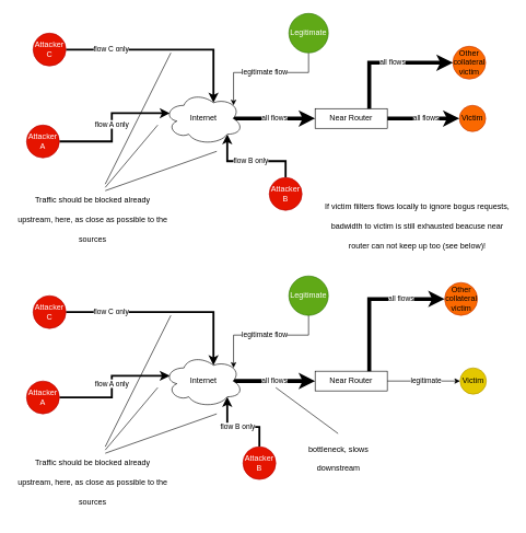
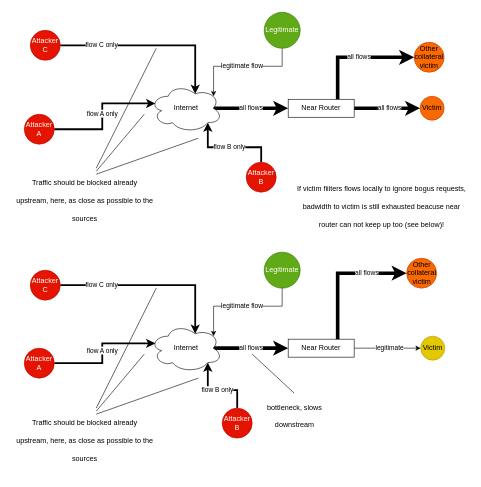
- <mxCell id="30" value="&lt;h1 style=&quot;text-align: center&quot;&gt;&lt;span style=&quot;font-size: 12px ; font-weight: 400&quot;&gt;bottleneck, slows downstream&lt;/span&gt;&lt;/h1&gt;" style="text;html=1;strokeColor=none;fillColor=none;spacing=5;spacingTop=-20;whiteSpace=wrap;overflow=hidden;rounded=0;" vertex="1" parent="1"><mxGeometry x="465" y="660" width="100" height="65" as="geometry" /></mxCell>
+ <mxCell id="30" value="&lt;h1 style=&quot;text-align: center&quot;&gt;&lt;span style=&quot;font-size: 12px ; font-weight: 400&quot;&gt;bottleneck, slows downstream&lt;/span&gt;&lt;/h1&gt;" style="text;html=1;strokeColor=none;fillColor=none;spacing=5;spacingTop=-20;whiteSpace=wrap;overflow=hidden;rounded=0;" vertex="1" parent="1"><mxGeometry x="440" y="655" width="100" height="65" as="geometry" /></mxCell>
